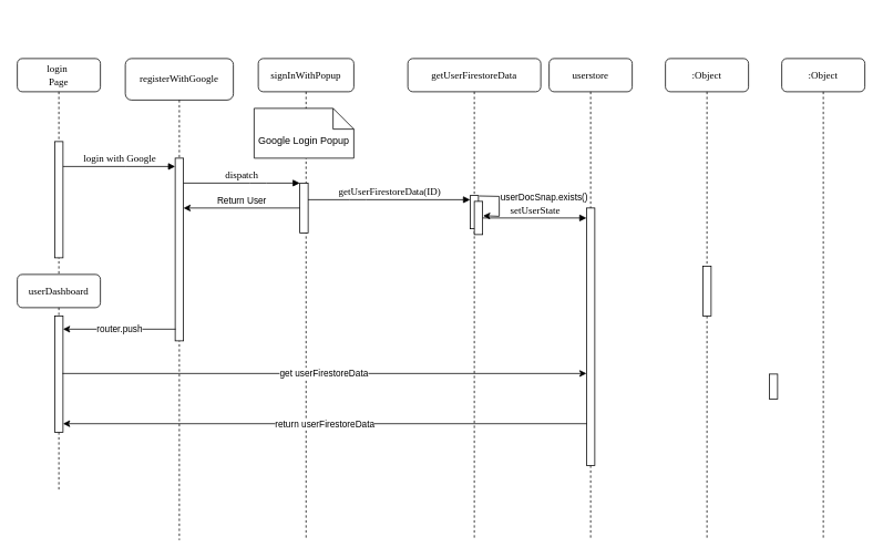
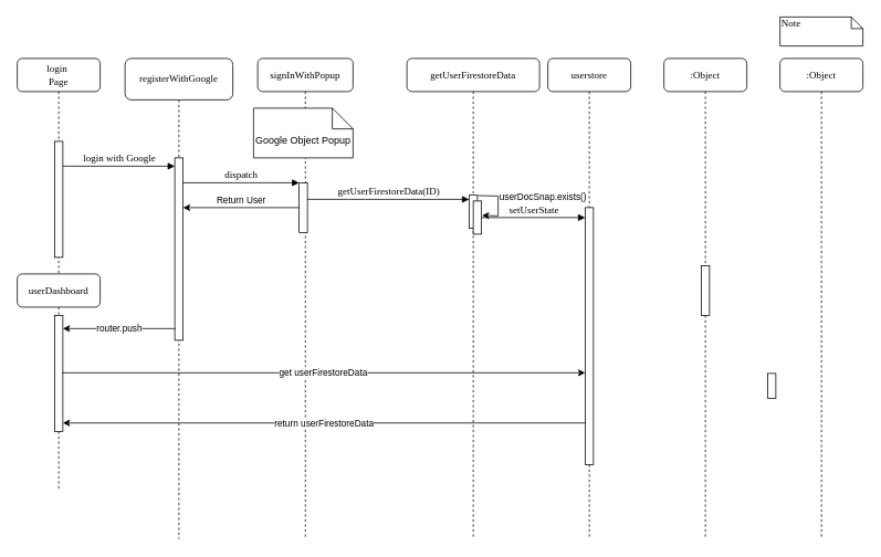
+ <mxCell id="23" value="Note" style="shape=note;whiteSpace=wrap;html=1;size=14;verticalAlign=top;align=left;spacingTop=-6;rounded=0;shadow=0;comic=0;labelBackgroundColor=none;strokeWidth=1;fontFamily=Verdana;fontSize=12" parent="1" vertex="1"><mxGeometry x="940" y="20" width="100" height="35" as="geometry" /></mxCell>
- <mxCell id="6" value="Google Login Popup&lt;br&gt;" style="shape=note2;boundedLbl=1;whiteSpace=wrap;html=1;size=25;verticalAlign=top;align=center;" vertex="1" parent="4"><mxGeometry x="-5" y="60" width="120" height="60" as="geometry" /></mxCell>
+ <mxCell id="6" value="Google Object Popup&lt;br&gt;" style="shape=note2;boundedLbl=1;whiteSpace=wrap;html=1;size=25;verticalAlign=top;align=center;" vertex="1" parent="4"><mxGeometry x="-5" y="60" width="120" height="60" as="geometry" /></mxCell>
